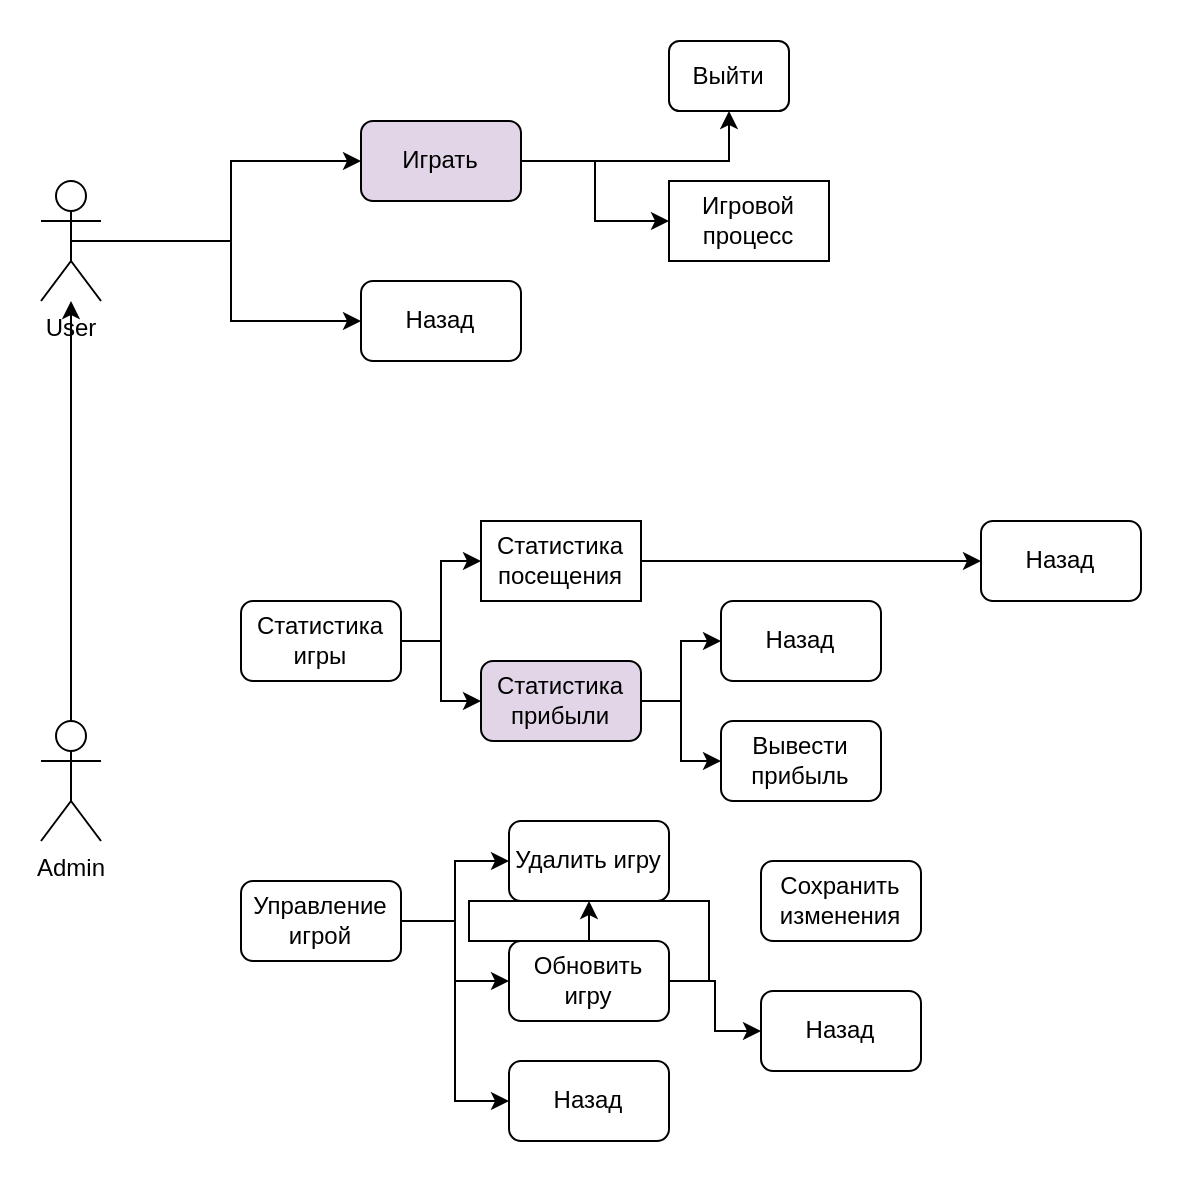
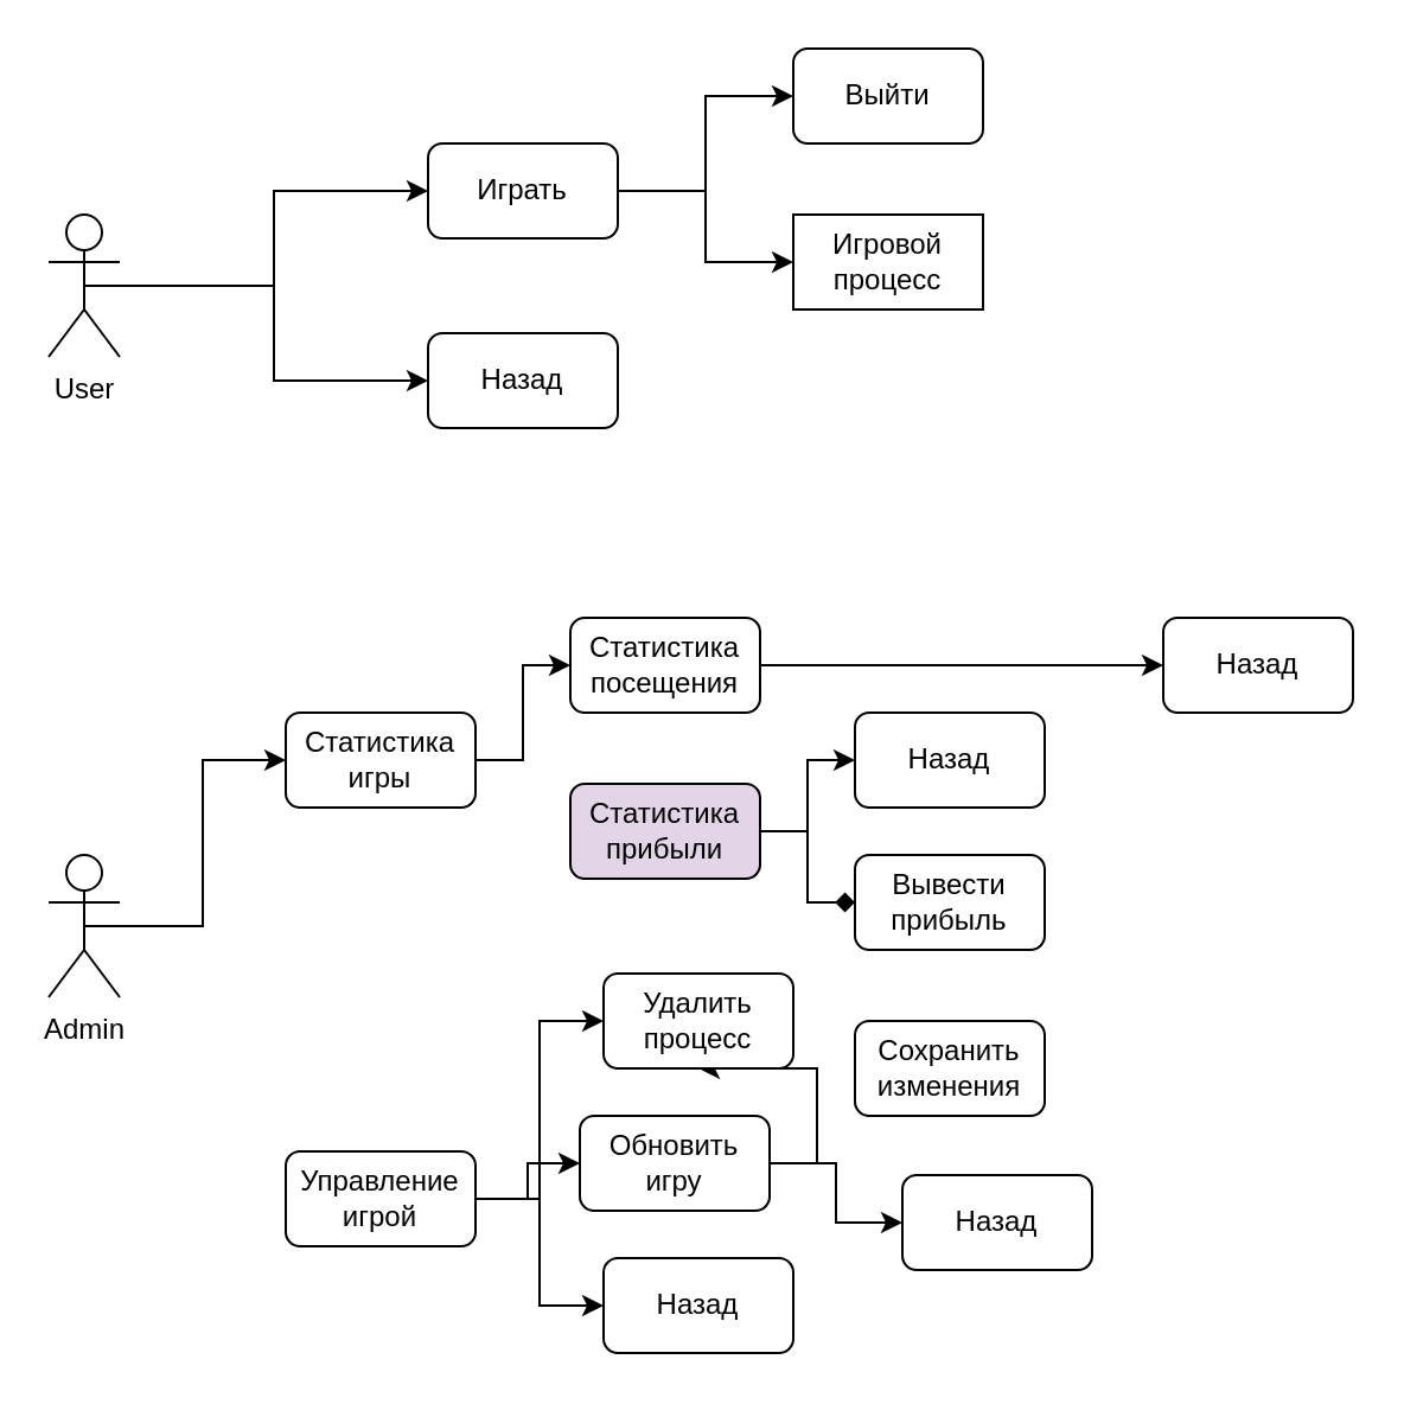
- <mxCell id="12" value="Выйти" style="rounded=1;whiteSpace=wrap;html=1;" vertex="1" parent="1"><mxGeometry x="334" y="20" width="60" height="35" as="geometry" /></mxCell>
+ <mxCell id="12" value="Выйти" style="rounded=1;whiteSpace=wrap;html=1;" vertex="1" parent="1"><mxGeometry x="334" y="20" width="80" height="40" as="geometry" /></mxCell>
- <mxCell id="9" value="Играть" style="rounded=1;whiteSpace=wrap;html=1;fillColor=#e1d5e7;" vertex="1" parent="1"><mxGeometry x="180" y="60" width="80" height="40" as="geometry" /></mxCell>
+ <mxCell id="9" value="Играть" style="rounded=1;whiteSpace=wrap;html=1;" vertex="1" parent="1"><mxGeometry x="180" y="60" width="80" height="40" as="geometry" /></mxCell>
- <mxCell id="5" style="edgeStyle=orthogonalEdgeStyle;rounded=0;orthogonalLoop=1;jettySize=auto;html=1;exitX=0.5;exitY=0.5;exitDx=0;exitDy=0;exitPerimeter=0;" edge="1" parent="1" source="6" target="4"><mxGeometry relative="1" as="geometry"><mxPoint x="120" y="300" as="targetPoint" /></mxGeometry></mxCell>
+ <mxCell id="5" style="edgeStyle=orthogonalEdgeStyle;rounded=0;orthogonalLoop=1;jettySize=auto;html=1;exitX=0.5;exitY=0.5;exitDx=0;exitDy=0;exitPerimeter=0;entryX=0;entryY=0.5;entryDx=0;entryDy=0;" edge="1" parent="1" source="6" target="15"><mxGeometry relative="1" as="geometry"><mxPoint x="120" y="300" as="targetPoint" /></mxGeometry></mxCell>
- <mxCell id="25" value="Статистика посещения" style="whiteSpace=wrap;html=1;rounded=0;" vertex="1" parent="1"><mxGeometry x="240" y="260" width="80" height="40" as="geometry" /></mxCell>
+ <mxCell id="25" value="Статистика посещения" style="rounded=1;whiteSpace=wrap;html=1;" vertex="1" parent="1"><mxGeometry x="240" y="260" width="80" height="40" as="geometry" /></mxCell>
- <mxCell id="14" style="edgeStyle=orthogonalEdgeStyle;rounded=0;orthogonalLoop=1;jettySize=auto;html=1;exitX=1;exitY=0.5;exitDx=0;exitDy=0;entryX=0;entryY=0.5;entryDx=0;entryDy=0;" edge="1" parent="1" source="15" target="28"><mxGeometry relative="1" as="geometry" /></mxCell>
- <mxCell id="26" style="edgeStyle=orthogonalEdgeStyle;rounded=0;orthogonalLoop=1;jettySize=auto;html=1;exitX=1;exitY=0.5;exitDx=0;exitDy=0;entryX=0;entryY=0.5;entryDx=0;entryDy=0;" edge="1" parent="1" source="28" target="29"><mxGeometry relative="1" as="geometry" /></mxCell>
+ <mxCell id="26" style="edgeStyle=orthogonalEdgeStyle;rounded=0;orthogonalLoop=1;jettySize=auto;html=1;exitX=1;exitY=0.5;exitDx=0;exitDy=0;entryX=0;entryY=0.5;entryDx=0;entryDy=0;endArrow=diamond;" edge="1" parent="1" source="28" target="29"><mxGeometry relative="1" as="geometry" /></mxCell>
- <mxCell id="23" value="Удалить игру" style="rounded=1;whiteSpace=wrap;html=1;" vertex="1" parent="1"><mxGeometry x="254" y="410" width="80" height="40" as="geometry" /></mxCell>
+ <mxCell id="23" value="Удалить процесс" style="rounded=1;whiteSpace=wrap;html=1;" vertex="1" parent="1"><mxGeometry x="254" y="410" width="80" height="40" as="geometry" /></mxCell>
- <mxCell id="33" value="Сохранить изменения" style="rounded=1;whiteSpace=wrap;html=1;" vertex="1" parent="1"><mxGeometry x="380" y="430" width="80" height="40" as="geometry" /></mxCell>
+ <mxCell id="33" value="Сохранить изменения" style="rounded=1;whiteSpace=wrap;html=1;" vertex="1" parent="1"><mxGeometry x="360" y="430" width="80" height="40" as="geometry" /></mxCell>
- <mxCell id="19" value="Управление игрой" style="rounded=1;whiteSpace=wrap;html=1;" vertex="1" parent="1"><mxGeometry x="120" y="440" width="80" height="40" as="geometry" /></mxCell>
+ <mxCell id="19" value="Управление игрой" style="rounded=1;whiteSpace=wrap;html=1;" vertex="1" parent="1"><mxGeometry x="120" y="485" width="80" height="40" as="geometry" /></mxCell>
- <mxCell id="22" value="Обновить игру" style="rounded=1;whiteSpace=wrap;html=1;" vertex="1" parent="1"><mxGeometry x="254" y="470" width="80" height="40" as="geometry" /></mxCell>
+ <mxCell id="22" value="Обновить игру" style="rounded=1;whiteSpace=wrap;html=1;" vertex="1" parent="1"><mxGeometry x="244" y="470" width="80" height="40" as="geometry" /></mxCell>
